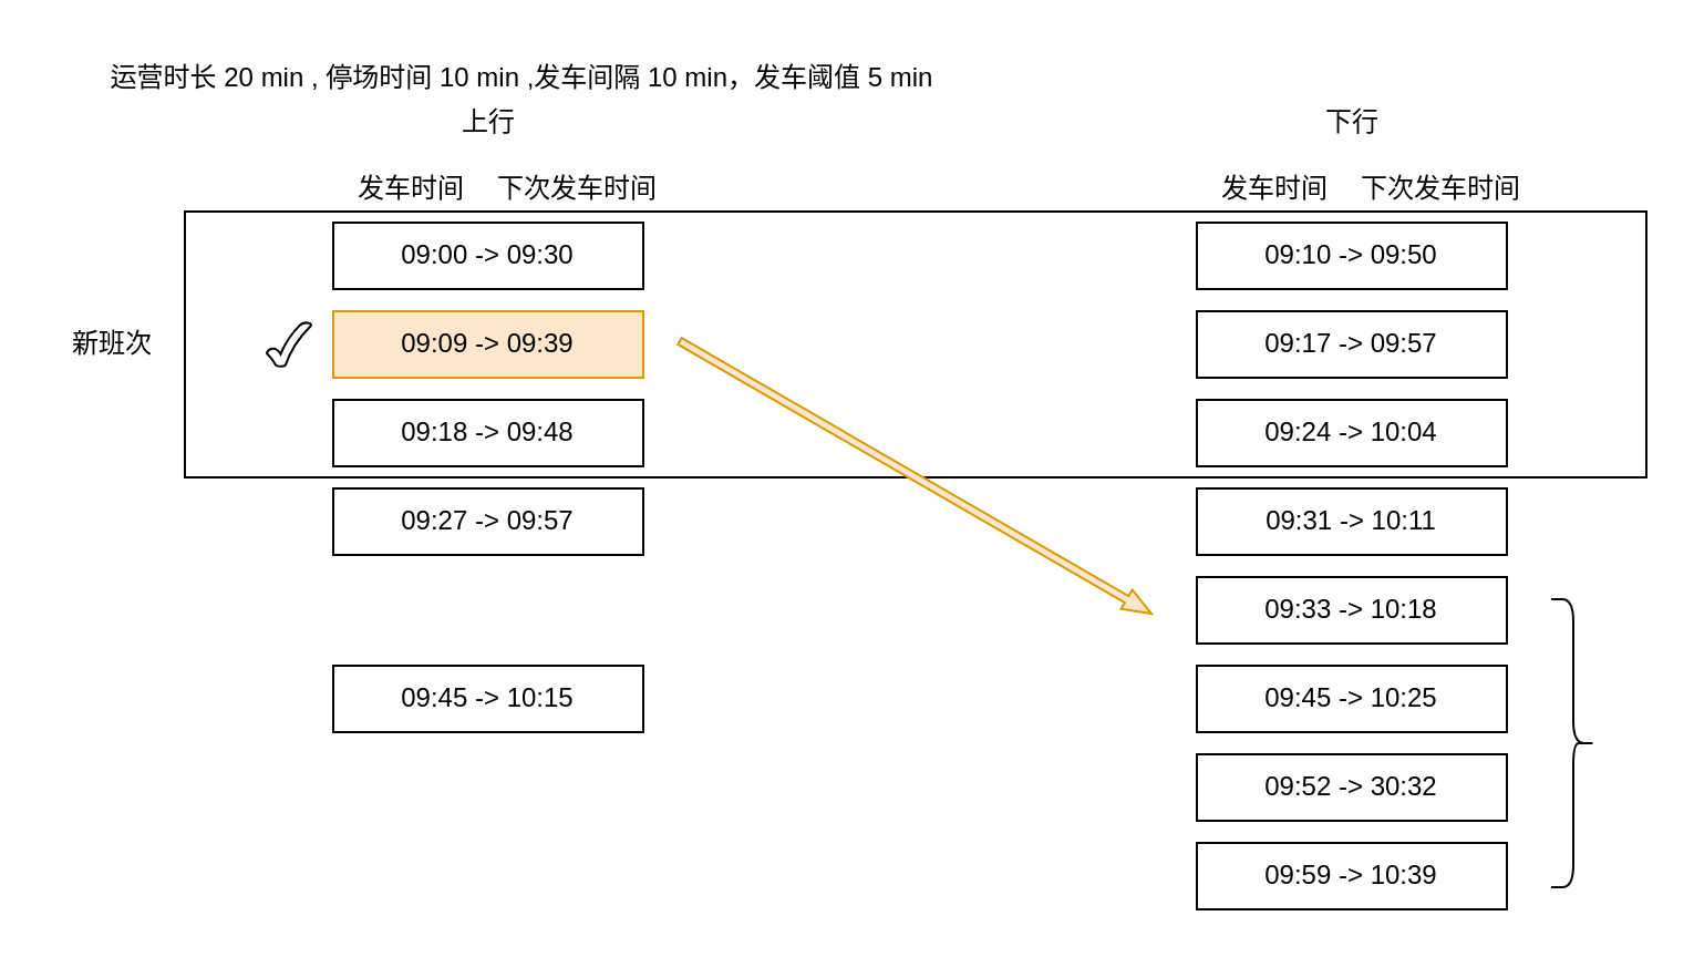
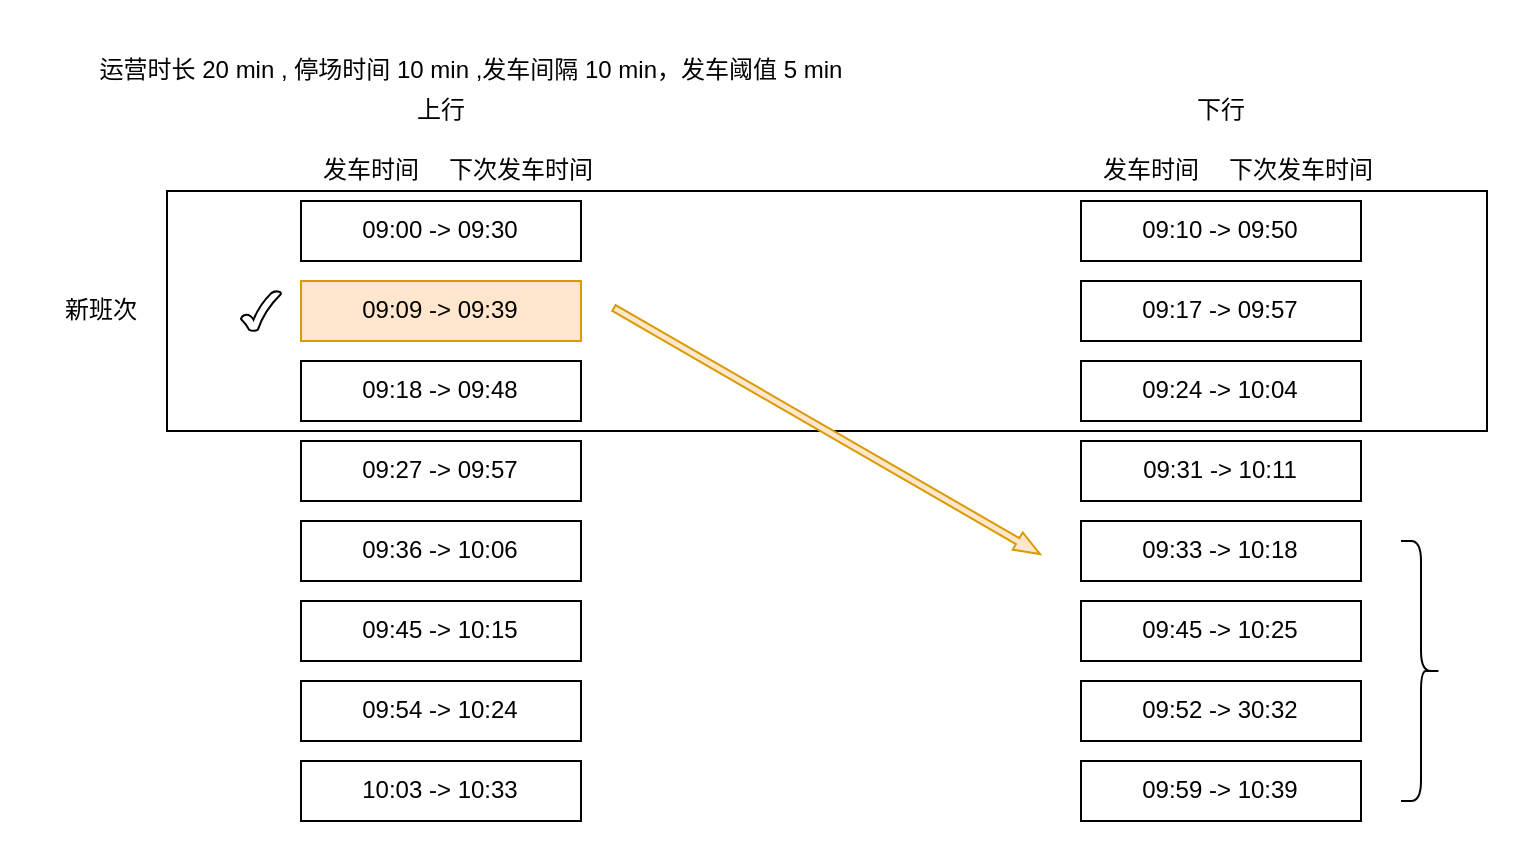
+ <mxCell id="7" value="09:36 -&amp;gt; 10:06" style="rounded=0;whiteSpace=wrap;html=1;" parent="1" vertex="1"><mxGeometry x="150" y="260" width="140" height="30" as="geometry" /></mxCell>
+ <mxCell id="9" value="09:54 -&amp;gt; 10:24" style="rounded=0;whiteSpace=wrap;html=1;" parent="1" vertex="1"><mxGeometry x="150" y="340" width="140" height="30" as="geometry" /></mxCell>
+ <mxCell id="10" value="10:03 -&amp;gt; 10:33" style="rounded=0;whiteSpace=wrap;html=1;" parent="1" vertex="1"><mxGeometry x="150" y="380" width="140" height="30" as="geometry" /></mxCell>
